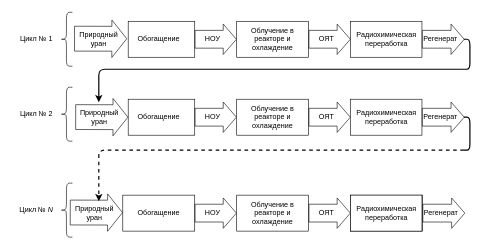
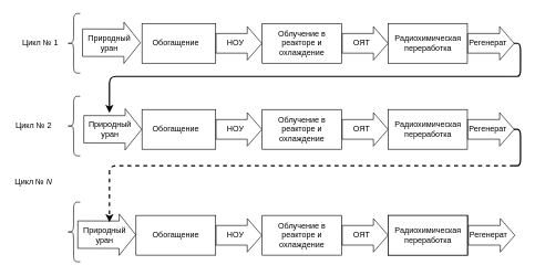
- <mxCell id="27" value="Цикл №&amp;nbsp;2" style="text;html=1;strokeColor=none;fillColor=none;align=center;verticalAlign=middle;whiteSpace=wrap;rounded=0;" parent="1" vertex="1"><mxGeometry x="20" y="180" width="80" height="20" as="geometry" /></mxCell>
+ <mxCell id="27" value="Цикл №&amp;nbsp;2" style="text;html=1;strokeColor=none;fillColor=none;align=center;verticalAlign=middle;whiteSpace=wrap;rounded=0;" parent="1" vertex="1"><mxGeometry x="10" y="180" width="80" height="20" as="geometry" /></mxCell>
- <mxCell id="43" value="Цикл №&amp;nbsp;&lt;i&gt;N&lt;/i&gt;" style="text;html=1;strokeColor=none;fillColor=none;align=center;verticalAlign=middle;whiteSpace=wrap;rounded=0;" parent="1" vertex="1"><mxGeometry x="20" y="340" width="80" height="20" as="geometry" /></mxCell>
+ <mxCell id="43" value="Цикл №&amp;nbsp;&lt;i&gt;N&lt;/i&gt;" style="text;html=1;strokeColor=none;fillColor=none;align=center;verticalAlign=middle;whiteSpace=wrap;rounded=0;" parent="1" vertex="1"><mxGeometry x="10" y="265" width="80" height="20" as="geometry" /></mxCell>
